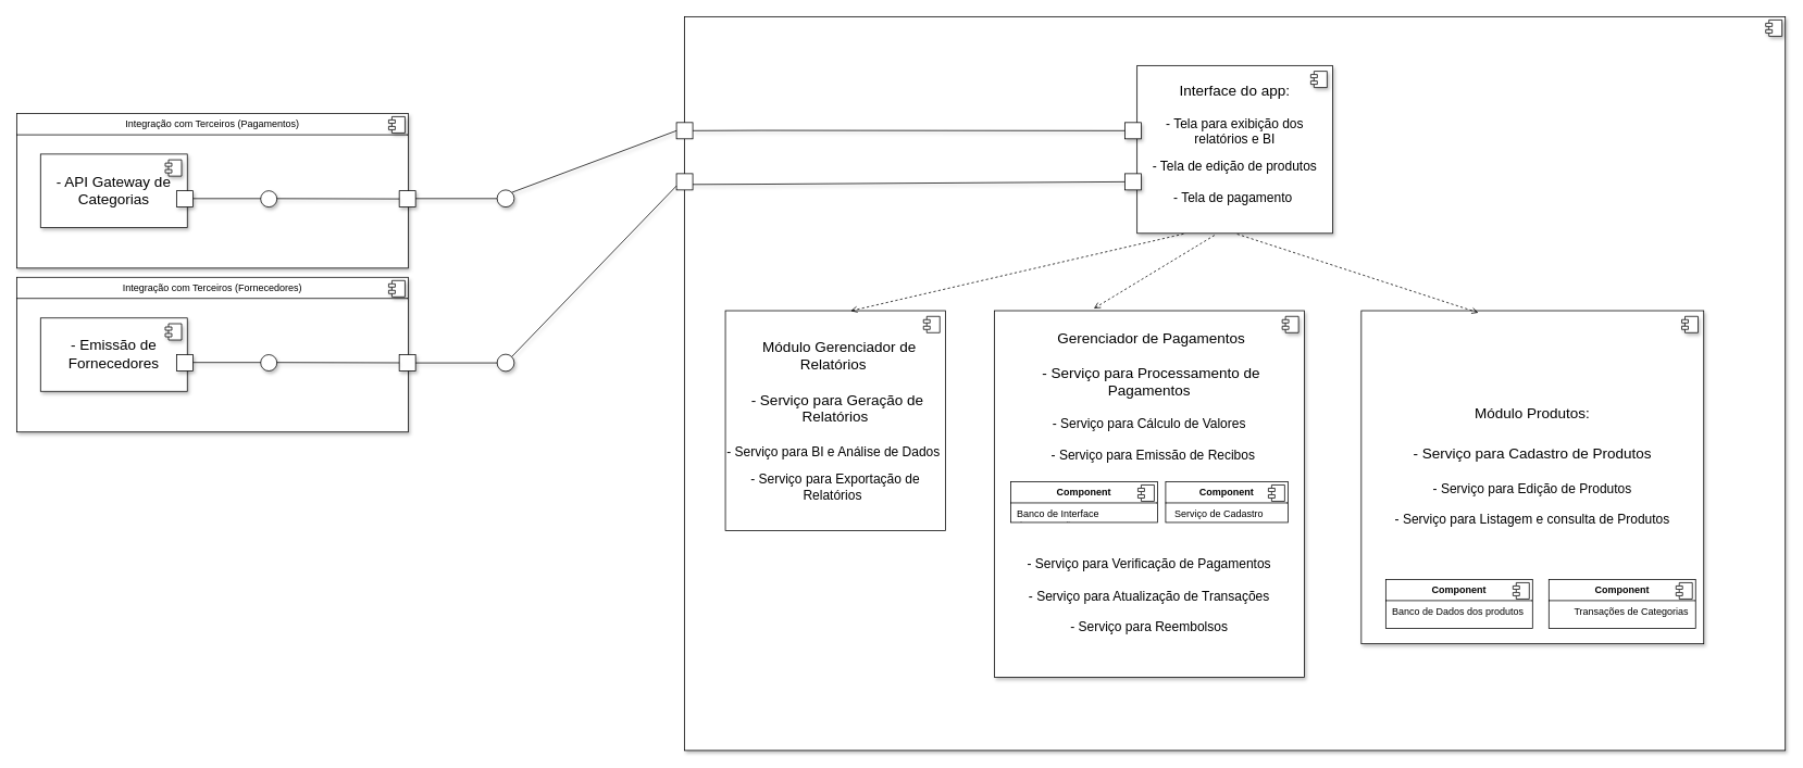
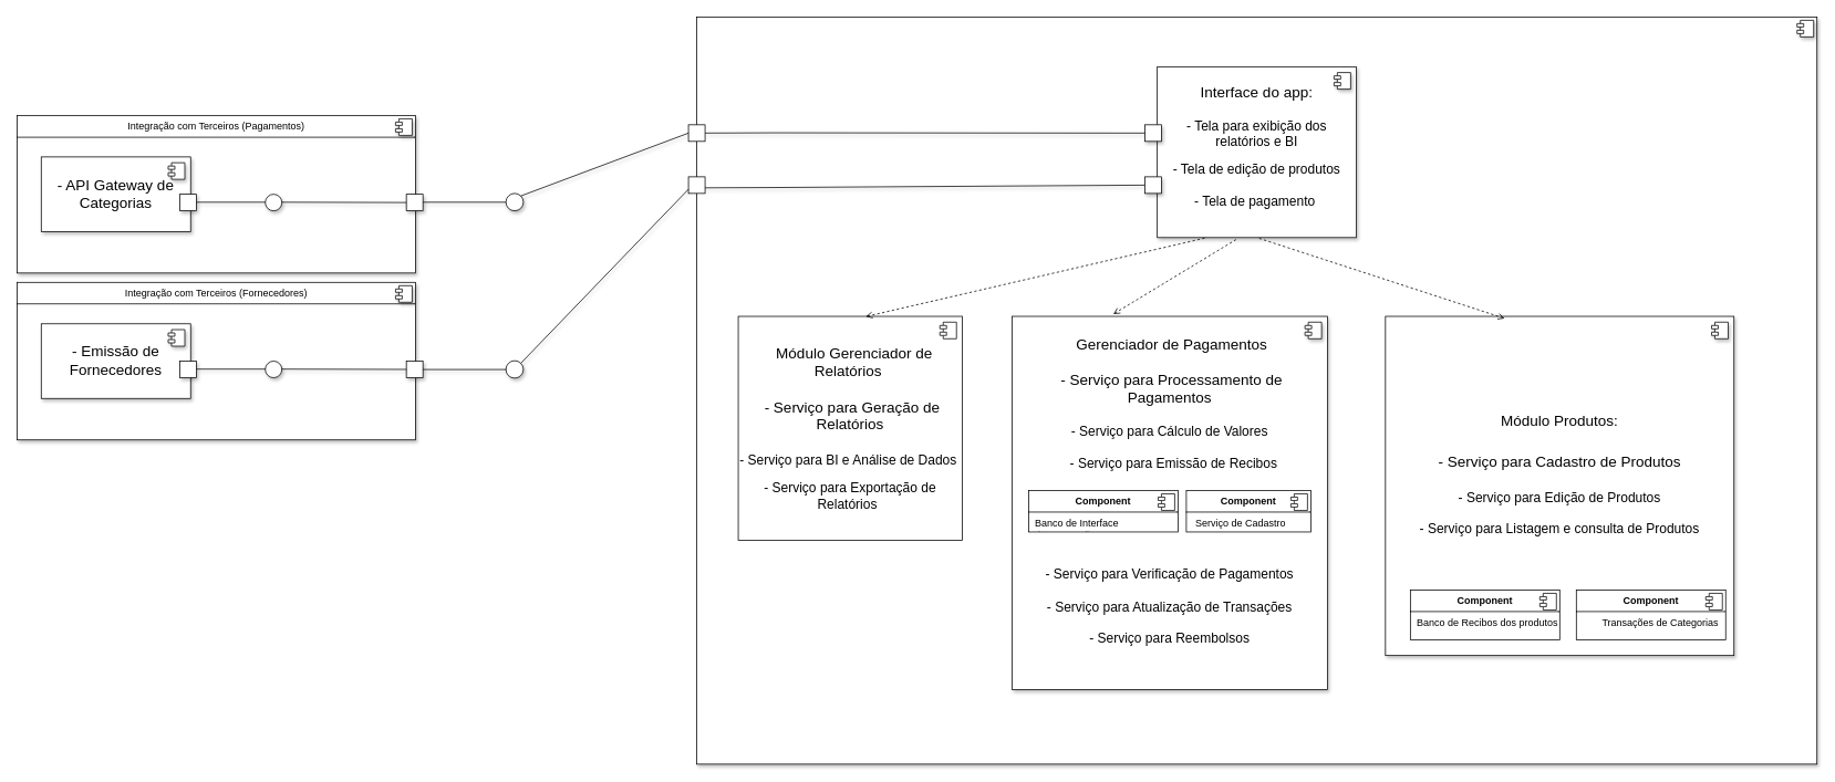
- <mxCell id="14" value="&lt;p style=&quot;margin:0px;margin-top:6px;text-align:center;&quot;&gt;&lt;b&gt;Component&lt;/b&gt;&lt;/p&gt;&lt;hr size=&quot;1&quot; style=&quot;border-style:solid;&quot;&gt;&lt;p style=&quot;margin:0px;margin-left:8px;&quot;&gt;&lt;font&gt;Banco de Dados dos produtos&lt;/font&gt;&lt;br&gt;&lt;/p&gt;" style="align=left;overflow=fill;html=1;dropTarget=0;whiteSpace=wrap;" parent="1" vertex="1"><mxGeometry x="1699" y="711" width="180" height="60" as="geometry" /></mxCell>
+ <mxCell id="14" value="&lt;p style=&quot;margin:0px;margin-top:6px;text-align:center;&quot;&gt;&lt;b&gt;Component&lt;/b&gt;&lt;/p&gt;&lt;hr size=&quot;1&quot; style=&quot;border-style:solid;&quot;&gt;&lt;p style=&quot;margin:0px;margin-left:8px;&quot;&gt;&lt;font&gt;Banco de Recibos dos produtos&lt;/font&gt;&lt;br&gt;&lt;/p&gt;" style="align=left;overflow=fill;html=1;dropTarget=0;whiteSpace=wrap;" parent="1" vertex="1"><mxGeometry x="1699" y="711" width="180" height="60" as="geometry" /></mxCell>
